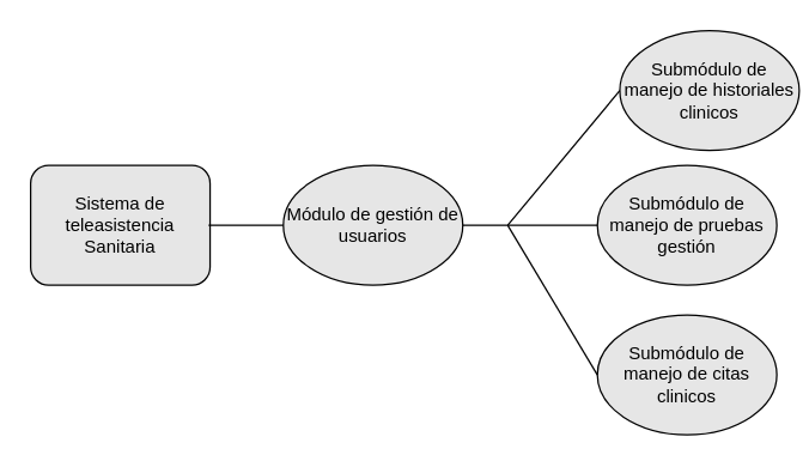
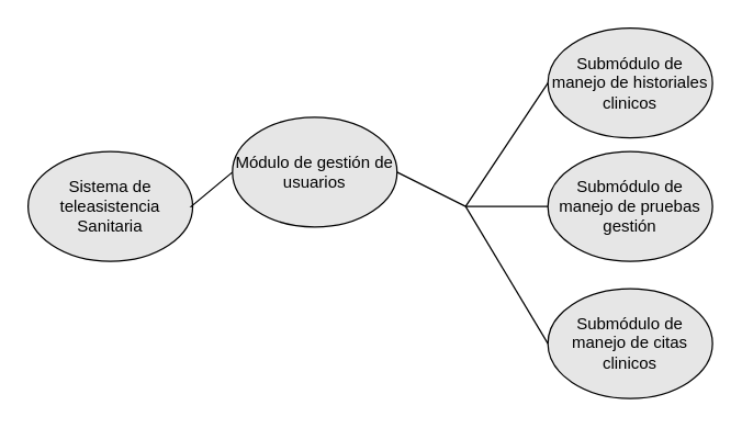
- <mxCell id="4" value="Submódulo de manejo de historiales clinicos" style="ellipse;whiteSpace=wrap;html=1;fillColor=#E6E6E6;" parent="1" vertex="1"><mxGeometry x="414" y="20" width="120" height="80" as="geometry" /></mxCell>
+ <mxCell id="4" value="Submódulo de manejo de historiales clinicos" style="ellipse;whiteSpace=wrap;html=1;fillColor=#E6E6E6;" parent="1" vertex="1"><mxGeometry x="399" y="20" width="120" height="80" as="geometry" /></mxCell>
- <mxCell id="2" value="Sistema de teleasistencia&lt;div&gt;Sanitaria&lt;/div&gt;" style="whiteSpace=wrap;html=1;fillColor=#E6E6E6;rounded=1;" parent="1" vertex="1"><mxGeometry x="20" y="110" width="120" height="80" as="geometry" /></mxCell>
+ <mxCell id="2" value="Sistema de teleasistencia&lt;div&gt;Sanitaria&lt;/div&gt;" style="ellipse;whiteSpace=wrap;html=1;fillColor=#E6E6E6;" parent="1" vertex="1"><mxGeometry x="20" y="110" width="120" height="80" as="geometry" /></mxCell>
- <mxCell id="3" value="Módulo de gestión de usuarios" style="ellipse;whiteSpace=wrap;html=1;fillColor=#E6E6E6;" parent="1" vertex="1"><mxGeometry x="189" y="110" width="120" height="80" as="geometry" /></mxCell>
+ <mxCell id="3" value="Módulo de gestión de usuarios" style="ellipse;whiteSpace=wrap;html=1;fillColor=#E6E6E6;" parent="1" vertex="1"><mxGeometry x="169" y="85" width="120" height="80" as="geometry" /></mxCell>
